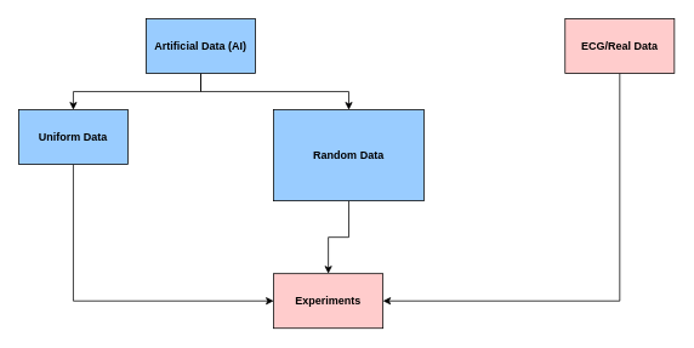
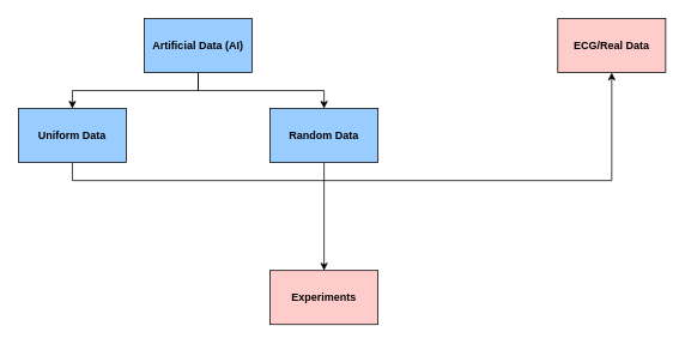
- <mxCell id="10" value="&lt;b&gt;Random Data&lt;/b&gt;" style="rounded=0;whiteSpace=wrap;html=1;fillColor=#99CCFF;" parent="1" vertex="1"><mxGeometry x="300" y="120" width="165" height="100" as="geometry" /></mxCell>
+ <mxCell id="10" value="&lt;b&gt;Random Data&lt;/b&gt;" style="rounded=0;whiteSpace=wrap;html=1;fillColor=#99CCFF;" parent="1" vertex="1"><mxGeometry x="300" y="120" width="120" height="60" as="geometry" /></mxCell>
- <mxCell id="7" style="edgeStyle=orthogonalEdgeStyle;rounded=0;orthogonalLoop=1;jettySize=auto;html=1;exitX=0.5;exitY=1;exitDx=0;exitDy=0;entryX=0;entryY=0.5;entryDx=0;entryDy=0;" parent="1" source="8" target="11" edge="1"><mxGeometry relative="1" as="geometry" /></mxCell>
+ <mxCell id="7" style="edgeStyle=orthogonalEdgeStyle;rounded=0;orthogonalLoop=1;jettySize=auto;html=1;exitX=0.5;exitY=1;exitDx=0;exitDy=0;" parent="1" source="8" target="6" edge="1"><mxGeometry relative="1" as="geometry" /></mxCell>
- <mxCell id="5" style="edgeStyle=orthogonalEdgeStyle;rounded=0;orthogonalLoop=1;jettySize=auto;html=1;exitX=0.5;exitY=1;exitDx=0;exitDy=0;entryX=1;entryY=0.5;entryDx=0;entryDy=0;" parent="1" source="6" target="11" edge="1"><mxGeometry relative="1" as="geometry" /></mxCell>
